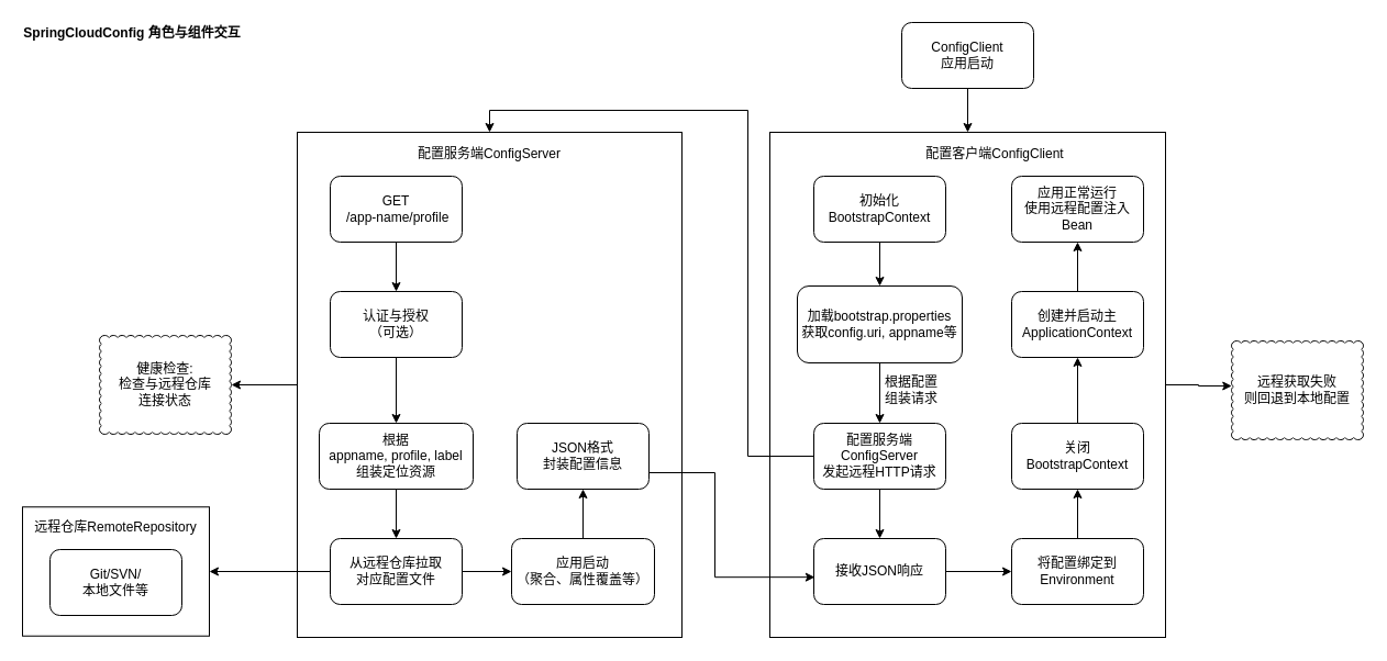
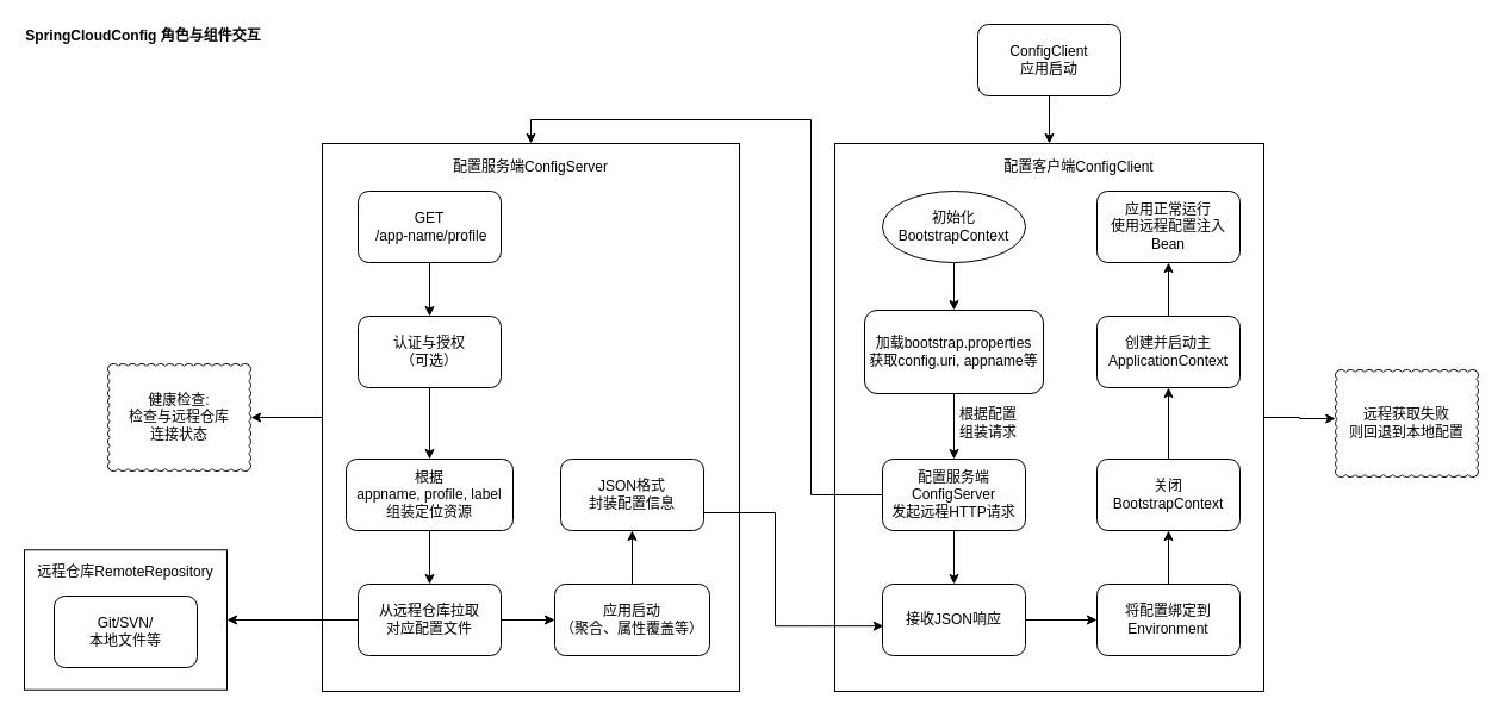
- <mxCell id="10" value="初始化BootstrapContext" style="rounded=1;whiteSpace=wrap;html=1;" vertex="1" parent="2"><mxGeometry x="720" y="140" width="120" height="60" as="geometry" /></mxCell>
+ <mxCell id="10" value="初始化BootstrapContext" style="ellipse;whiteSpace=wrap;html=1;" vertex="1" parent="2"><mxGeometry x="720" y="140" width="120" height="60" as="geometry" /></mxCell>
